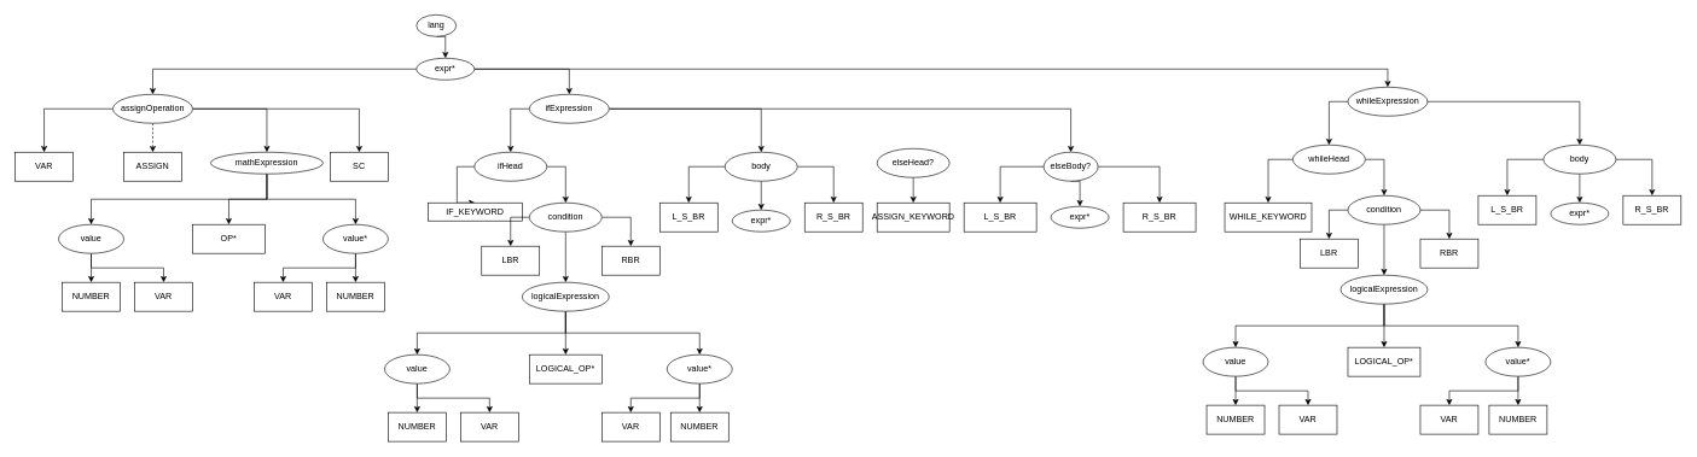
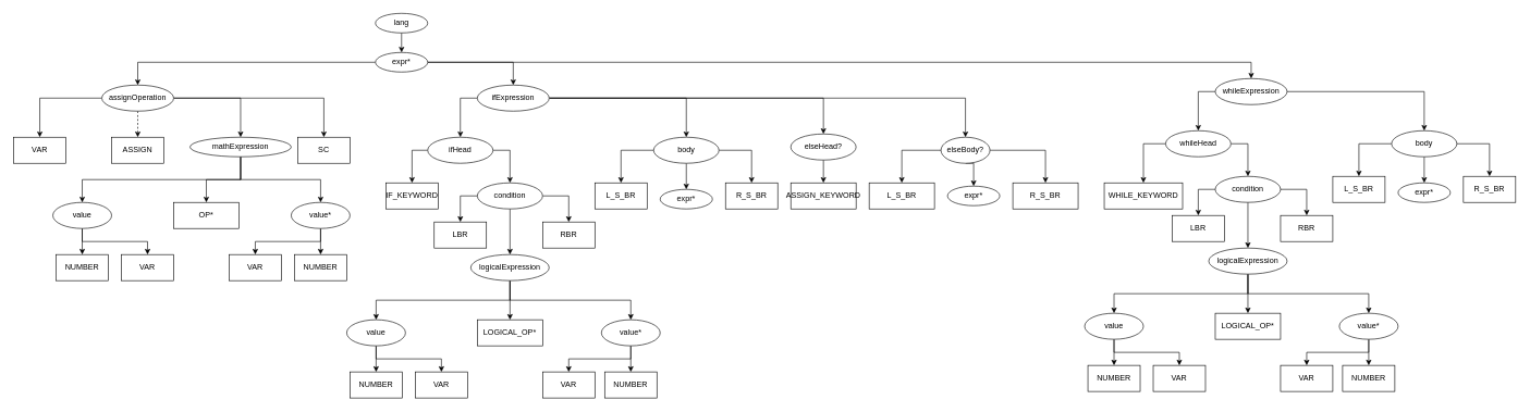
- <mxCell id="3" value="lang" style="ellipse;whiteSpace=wrap;html=1;" parent="1" vertex="1"><mxGeometry x="574" y="20" width="55" height="30" as="geometry" /></mxCell>
+ <mxCell id="3" value="lang" style="ellipse;whiteSpace=wrap;html=1;" parent="1" vertex="1"><mxGeometry x="574" width="80" height="30" as="geometry" y="20" /></mxCell>
+ <mxCell id="15" style="edgeStyle=orthogonalEdgeStyle;rounded=0;orthogonalLoop=1;jettySize=auto;html=1;exitX=1;exitY=0.5;exitDx=0;exitDy=0;entryX=0.5;entryY=0;entryDx=0;entryDy=0;" parent="1" source="17" target="70" edge="1"><mxGeometry relative="1" as="geometry"><mxPoint x="1330" y="150" as="targetPoint" /></mxGeometry></mxCell>
- <mxCell id="29" value="IF_KEYWORD" style="rounded=0;whiteSpace=wrap;html=1;" parent="1" vertex="1"><mxGeometry x="590" y="280" width="130" height="25" as="geometry" /></mxCell>
+ <mxCell id="29" value="IF_KEYWORD" style="rounded=0;whiteSpace=wrap;html=1;" parent="1" vertex="1"><mxGeometry x="590" y="280" width="80" height="40" as="geometry" /></mxCell>
